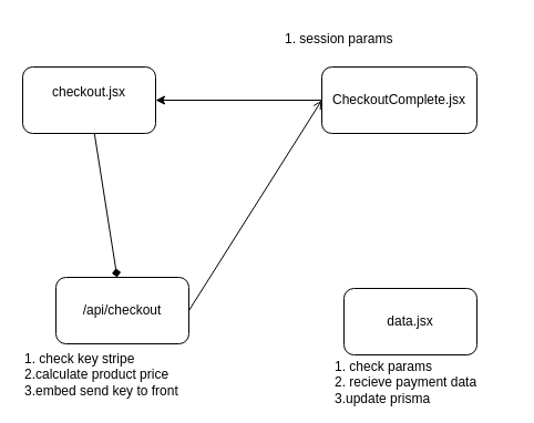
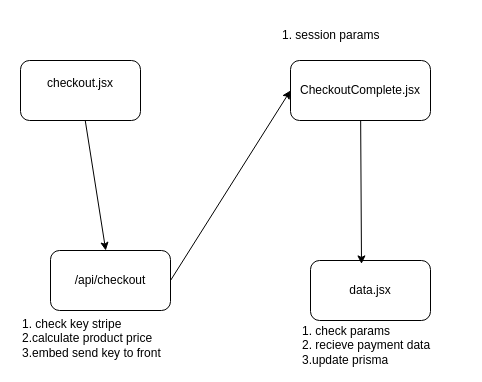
- <mxCell id="10" value="1. session params" style="text;html=1;align=left;verticalAlign=middle;whiteSpace=wrap;rounded=0;" parent="1" vertex="1"><mxGeometry x="255" y="20" width="160" height="30" as="geometry" /></mxCell>
+ <mxCell id="10" value="1. session params" style="text;html=1;align=left;verticalAlign=middle;whiteSpace=wrap;rounded=0;" parent="1" vertex="1"><mxGeometry x="280" y="20" width="160" height="30" as="geometry" /></mxCell>
- <mxCell id="11" style="edgeStyle=none;html=1;" parent="1" source="7" target="3" edge="1"><mxGeometry relative="1" as="geometry" /></mxCell>
+ <mxCell id="11" style="edgeStyle=none;html=1;entryX=0.425;entryY=0.057;entryDx=0;entryDy=0;entryPerimeter=0;" parent="1" source="7" target="9" edge="1"><mxGeometry relative="1" as="geometry" /></mxCell>
- <mxCell id="4" style="edgeStyle=none;html=1;entryX=0;entryY=0.5;entryDx=0;entryDy=0;exitX=1;exitY=0.5;exitDx=0;exitDy=0;endArrow=open;" parent="1" source="5" target="7" edge="1"><mxGeometry relative="1" as="geometry" /></mxCell>
+ <mxCell id="4" style="edgeStyle=none;html=1;entryX=0;entryY=0.5;entryDx=0;entryDy=0;exitX=1;exitY=0.5;exitDx=0;exitDy=0;" parent="1" source="5" target="7" edge="1"><mxGeometry relative="1" as="geometry" /></mxCell>
- <mxCell id="2" style="edgeStyle=none;html=1;endArrow=diamond;" parent="1" source="3" target="5" edge="1"><mxGeometry relative="1" as="geometry" /></mxCell>
+ <mxCell id="2" style="edgeStyle=none;html=1;" parent="1" source="3" target="5" edge="1"><mxGeometry relative="1" as="geometry" /></mxCell>
